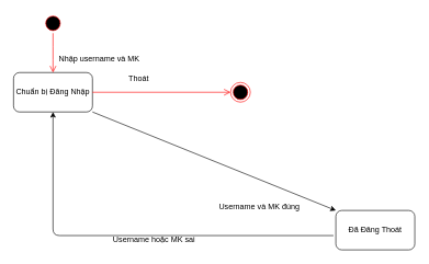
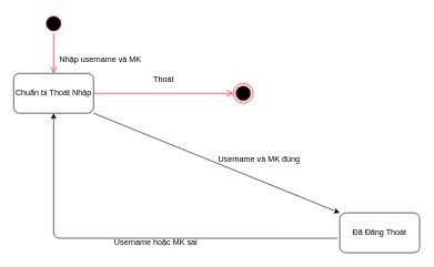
- <mxCell id="13" value="Thoát" style="text;html=1;align=center;verticalAlign=middle;resizable=0;points=[];autosize=1;" parent="1" vertex="1"><mxGeometry x="185" y="110" width="50" height="20" as="geometry" /></mxCell>
+ <mxCell id="13" value="Thoát" style="text;html=1;align=center;verticalAlign=middle;resizable=0;points=[];autosize=1;" parent="1" vertex="1"><mxGeometry x="220" y="110" width="50" height="20" as="geometry" /></mxCell>
- <mxCell id="2" value="Chuẩn bị Đăng Nhập" style="rounded=1;whiteSpace=wrap;html=1;" parent="1" vertex="1"><mxGeometry x="20" y="110" width="120" height="60" as="geometry" /></mxCell>
+ <mxCell id="2" value="Chuẩn bị Thoát Nhập" style="rounded=1;whiteSpace=wrap;html=1;" parent="1" vertex="1"><mxGeometry x="20" y="110" width="120" height="60" as="geometry" /></mxCell>
- <mxCell id="5" value="Username và MK đúng&amp;nbsp;" style="text;html=1;align=center;verticalAlign=middle;resizable=0;points=[];autosize=1;" parent="1" vertex="1"><mxGeometry x="325" y="305" width="140" height="20" as="geometry" /></mxCell>
+ <mxCell id="5" value="Username và MK đúng&amp;nbsp;" style="text;html=1;align=center;verticalAlign=middle;resizable=0;points=[];autosize=1;" parent="1" vertex="1"><mxGeometry x="320" y="230" width="140" height="20" as="geometry" /></mxCell>
